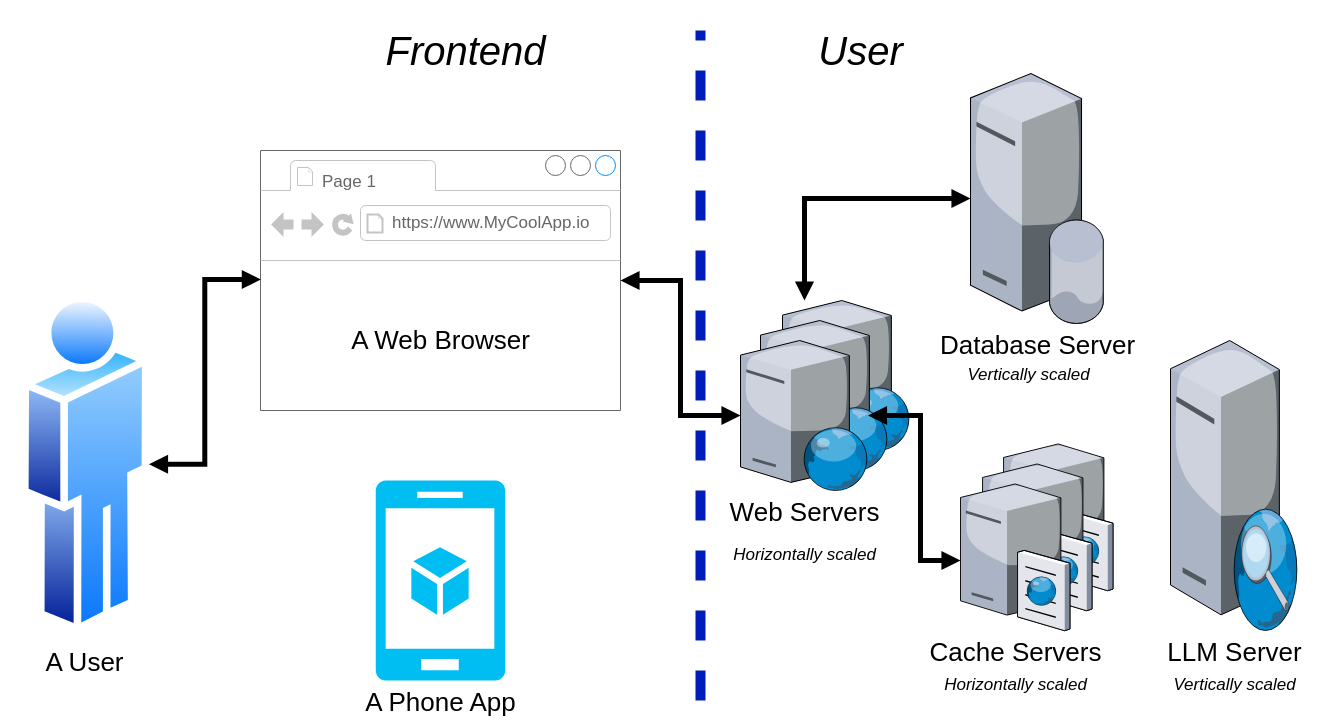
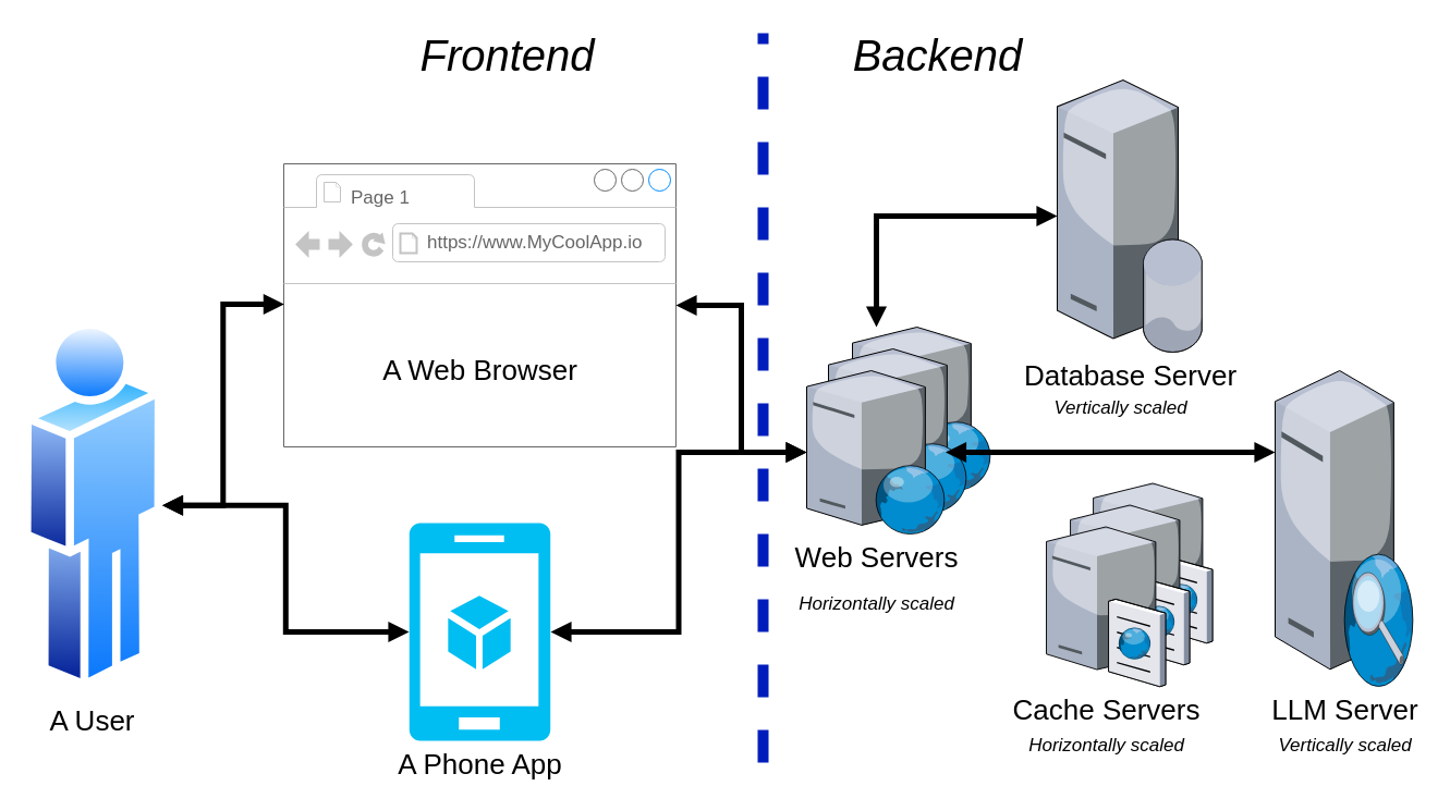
- <mxCell id="25" value="User" style="text;html=1;align=center;verticalAlign=middle;resizable=0;points=[];autosize=1;strokeColor=none;fillColor=none;fontStyle=2;strokeWidth=62;fontSize=40;" vertex="1" parent="1"><mxGeometry x="770" y="20" width="180" height="60" as="geometry" /></mxCell>
+ <mxCell id="25" value="Backend" style="text;html=1;align=center;verticalAlign=middle;resizable=0;points=[];autosize=1;strokeColor=none;fillColor=none;fontStyle=2;strokeWidth=62;fontSize=40;" vertex="1" parent="1"><mxGeometry x="770" y="20" width="180" height="60" as="geometry" /></mxCell>
+ <mxCell id="18" style="edgeStyle=orthogonalEdgeStyle;rounded=0;orthogonalLoop=1;jettySize=auto;html=1;endArrow=block;startArrow=block;startFill=1;endFill=1;strokeWidth=5;" edge="1" parent="1" source="19" target="14"><mxGeometry relative="1" as="geometry"><Array as="points"><mxPoint x="1090" y="415" /><mxPoint x="1090" y="415" /></Array></mxGeometry></mxCell>
- <mxCell id="12" style="edgeStyle=orthogonalEdgeStyle;rounded=0;orthogonalLoop=1;jettySize=auto;html=1;endArrow=block;startArrow=block;startFill=1;endFill=1;strokeWidth=5;" edge="1" parent="1" source="14" target="17"><mxGeometry relative="1" as="geometry"><Array as="points"><mxPoint x="920" y="415" /><mxPoint x="920" y="560" /></Array></mxGeometry></mxCell>
+ <mxCell id="20" style="edgeStyle=orthogonalEdgeStyle;rounded=0;orthogonalLoop=1;jettySize=auto;html=1;entryX=1;entryY=0.5;entryDx=0;entryDy=0;entryPerimeter=0;endArrow=block;startArrow=block;startFill=1;endFill=1;strokeWidth=5;" edge="1" parent="1" source="14" target="11"><mxGeometry relative="1" as="geometry" /></mxCell>
+ <mxCell id="22" style="edgeStyle=orthogonalEdgeStyle;rounded=0;orthogonalLoop=1;jettySize=auto;html=1;entryX=0;entryY=0.5;entryDx=0;entryDy=0;entryPerimeter=0;endArrow=block;startArrow=block;startFill=1;endFill=1;strokeWidth=5;" edge="1" parent="1" source="6" target="11"><mxGeometry relative="1" as="geometry" /></mxCell>
